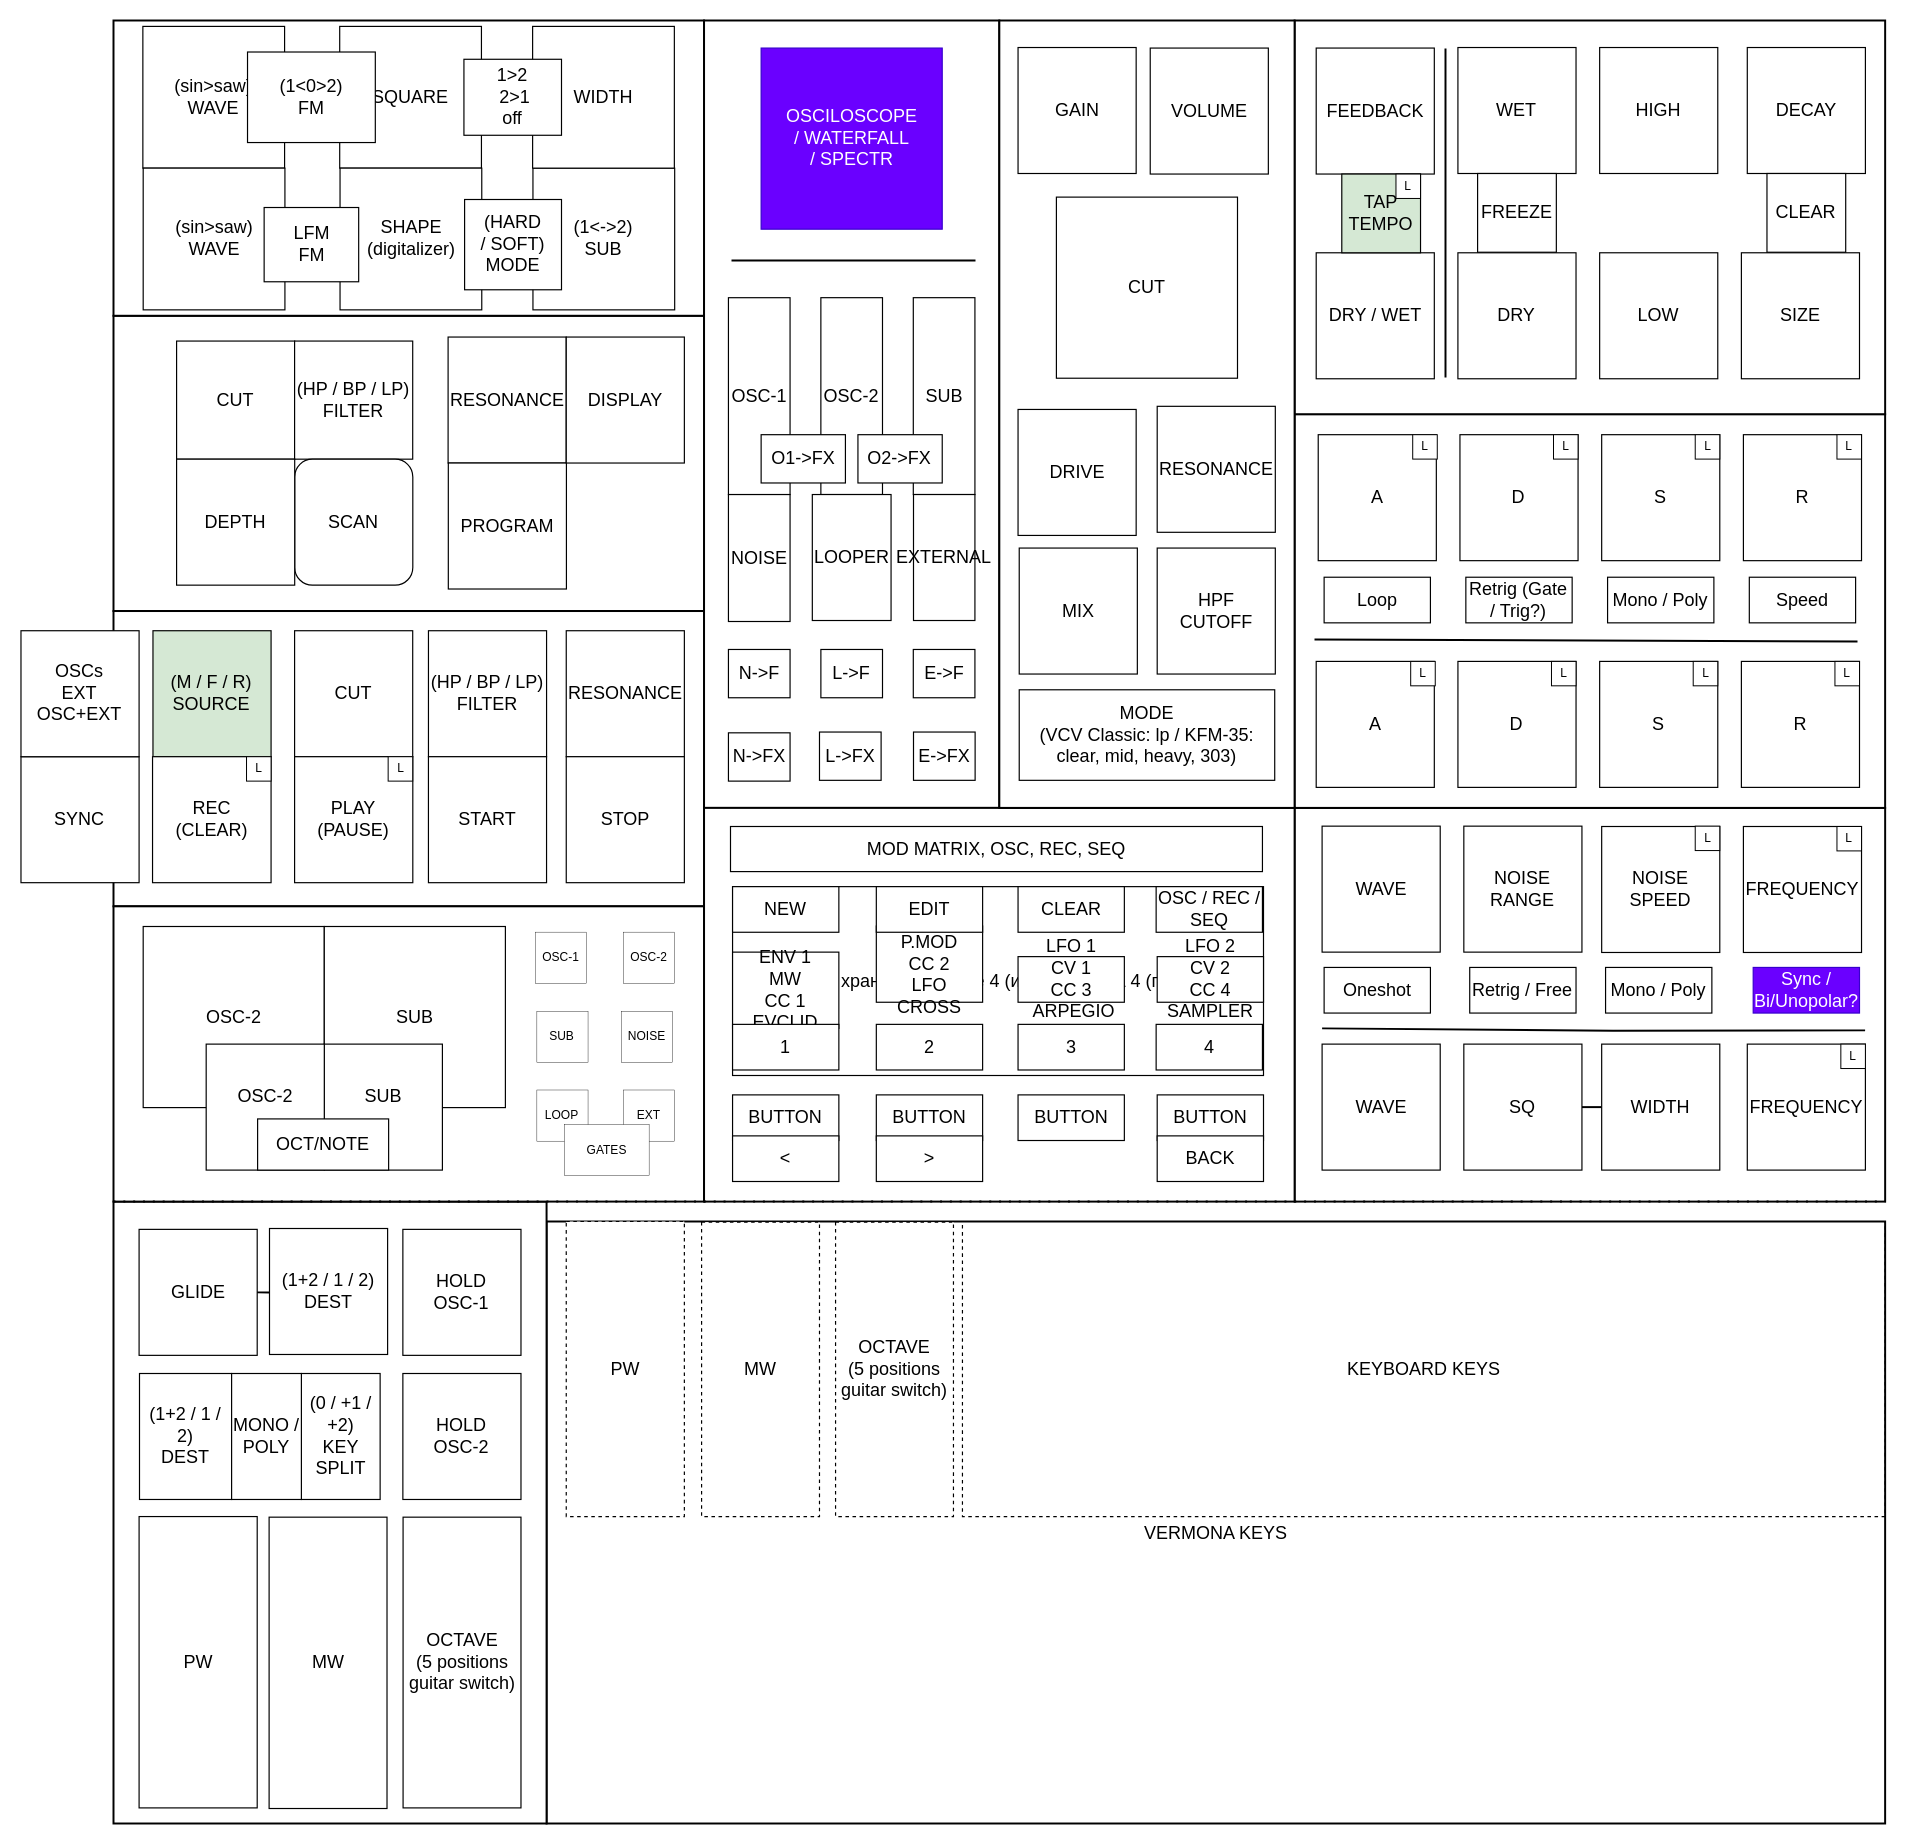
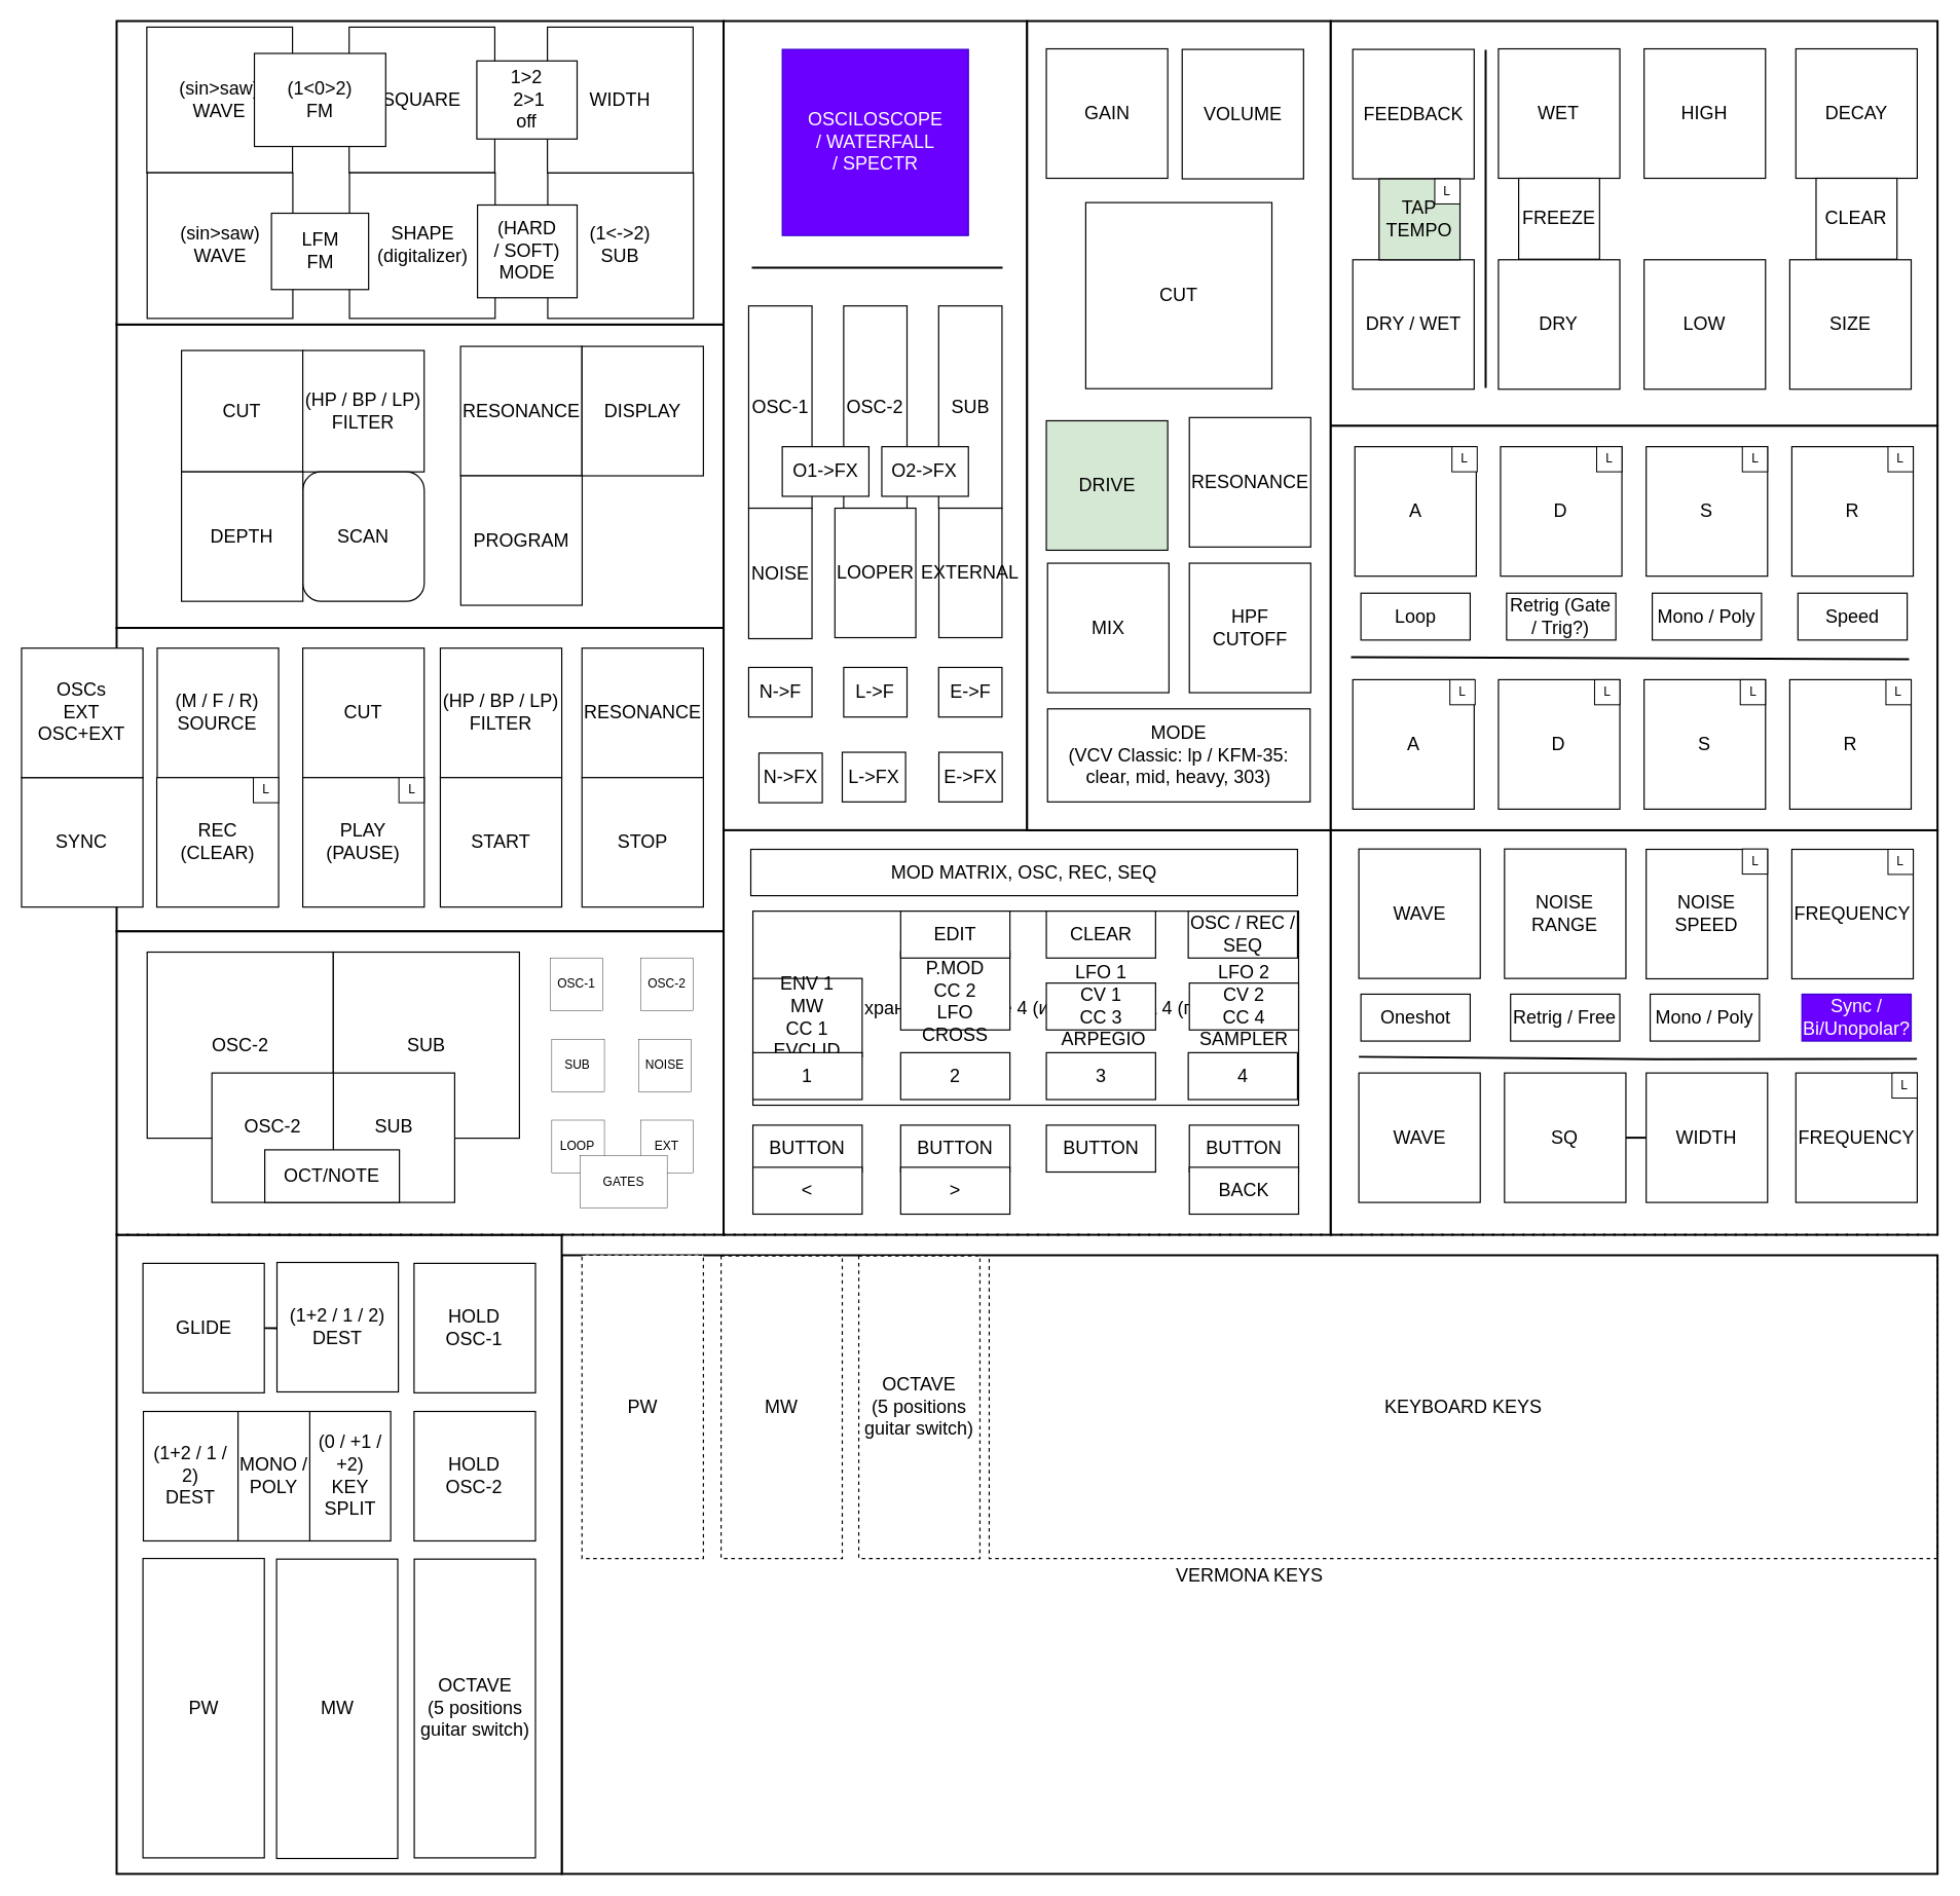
- <mxCell id="67" value="DRIVE" style="rounded=0;whiteSpace=wrap;html=1;strokeWidth=1.181;fontSize=18;movable=1;resizable=1;rotatable=1;deletable=1;editable=1;locked=0;connectable=1;" parent="1" vertex="1"><mxGeometry x="1017.55" y="408.95" width="118.11" height="125.984" as="geometry" /></mxCell>
+ <mxCell id="67" value="DRIVE" style="rounded=0;whiteSpace=wrap;html=1;strokeWidth=1.181;fontSize=18;movable=1;resizable=1;rotatable=1;deletable=1;editable=1;locked=0;connectable=1;fillColor=#d5e8d4;" parent="1" vertex="1"><mxGeometry x="1017.55" y="408.95" width="118.11" height="125.984" as="geometry" /></mxCell>
- <mxCell id="41" value="(M / F / R)&lt;div&gt;SOURCE&lt;/div&gt;" style="rounded=0;whiteSpace=wrap;html=1;strokeWidth=1.181;fontSize=18;fillColor=#d5e8d4;" parent="1" vertex="1"><mxGeometry x="152.47" y="630.23" width="118.11" height="125.984" as="geometry" /></mxCell>
+ <mxCell id="41" value="(M / F / R)&lt;div&gt;SOURCE&lt;/div&gt;" style="rounded=0;whiteSpace=wrap;html=1;strokeWidth=1.181;fontSize=18;" parent="1" vertex="1"><mxGeometry x="152.47" y="630.23" width="118.11" height="125.984" as="geometry" /></mxCell>
- <mxCell id="165" value="N-&amp;gt;FX" style="rounded=0;whiteSpace=wrap;html=1;strokeWidth=1.181;fontSize=18;" parent="1" vertex="1"><mxGeometry x="727.94" y="732.33" width="61.62" height="48.29" as="geometry" /></mxCell>
+ <mxCell id="165" value="N-&amp;gt;FX" style="rounded=0;whiteSpace=wrap;html=1;strokeWidth=1.181;fontSize=18;" parent="1" vertex="1"><mxGeometry x="737.94" y="732.33" width="61.62" height="48.29" as="geometry" /></mxCell>
- <mxCell id="89" value="NEW" style="rounded=0;whiteSpace=wrap;html=1;strokeWidth=1.181;fontSize=18;" parent="1" vertex="1"><mxGeometry x="732.06" y="886.14" width="106.3" height="45.62" as="geometry" /></mxCell>
